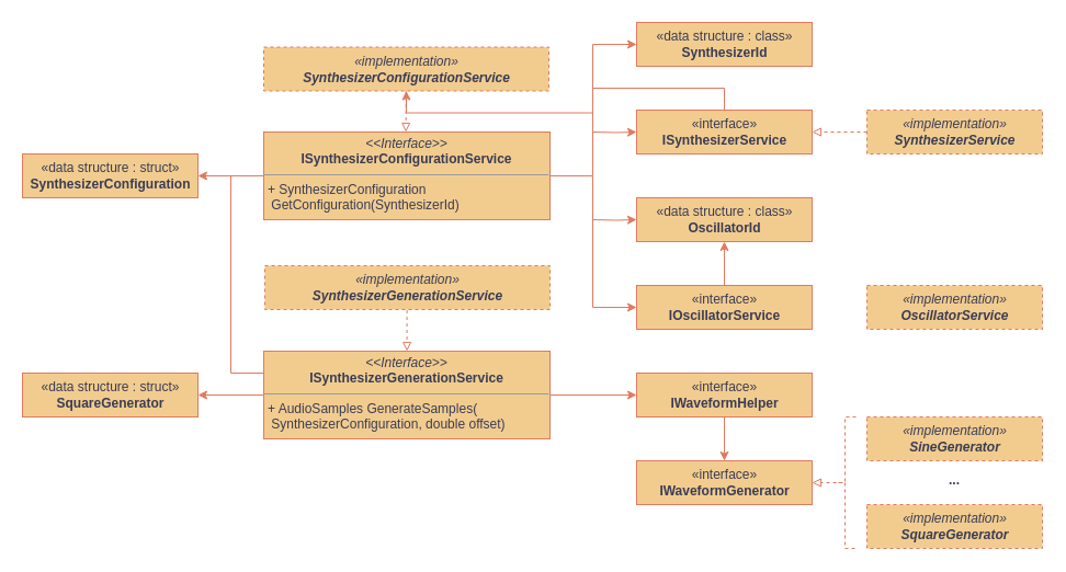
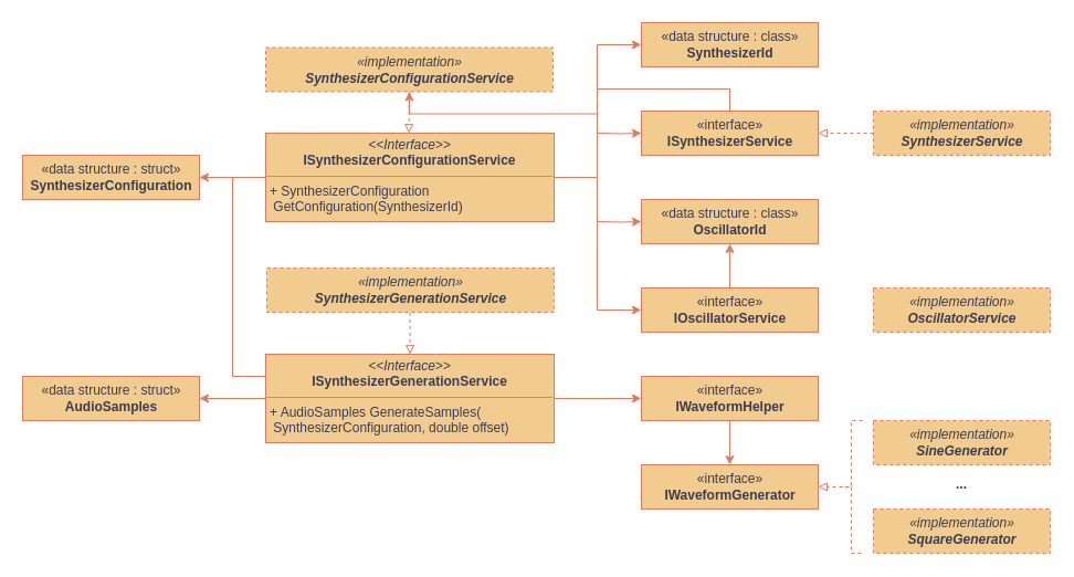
- <mxCell id="21" value="«data structure : struct»&lt;br&gt;&lt;b&gt;SquareGenerator&lt;/b&gt;" style="html=1;labelBackgroundColor=none;rounded=0;fillColor=#F2CC8F;strokeColor=#E07A5F;fontColor=#393C56;" vertex="1" parent="1"><mxGeometry x="20" y="340" width="160" height="40" as="geometry" /></mxCell>
+ <mxCell id="21" value="«data structure : struct»&lt;br&gt;&lt;b&gt;AudioSamples&lt;/b&gt;" style="html=1;labelBackgroundColor=none;rounded=0;fillColor=#F2CC8F;strokeColor=#E07A5F;fontColor=#393C56;" vertex="1" parent="1"><mxGeometry x="20" y="340" width="160" height="40" as="geometry" /></mxCell>
